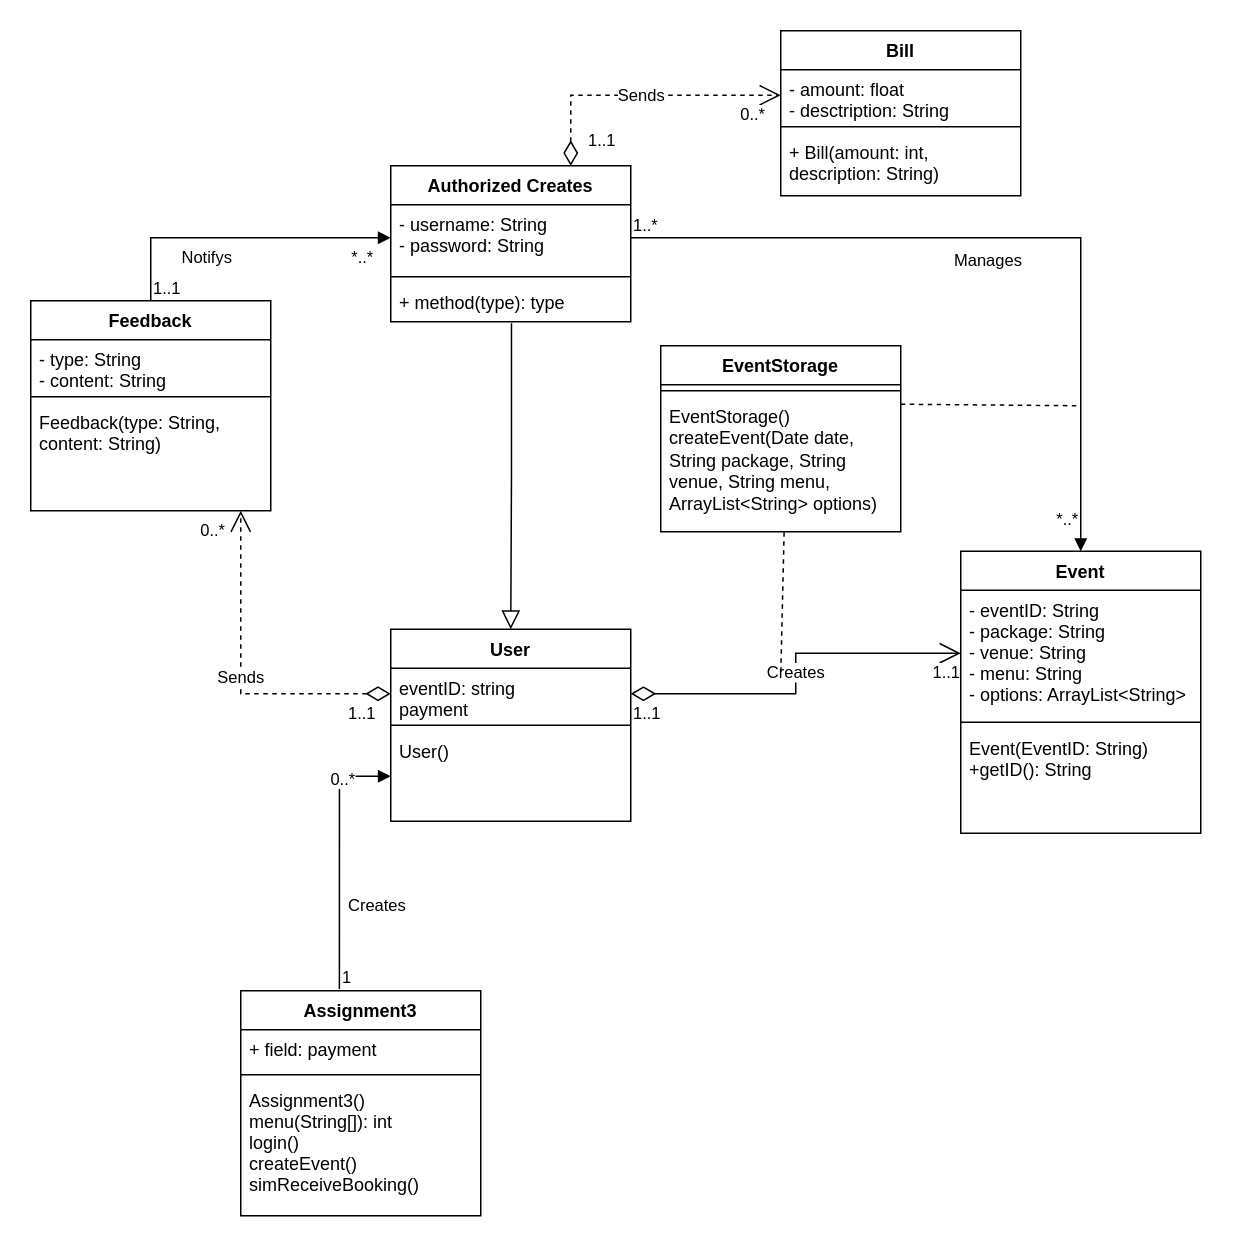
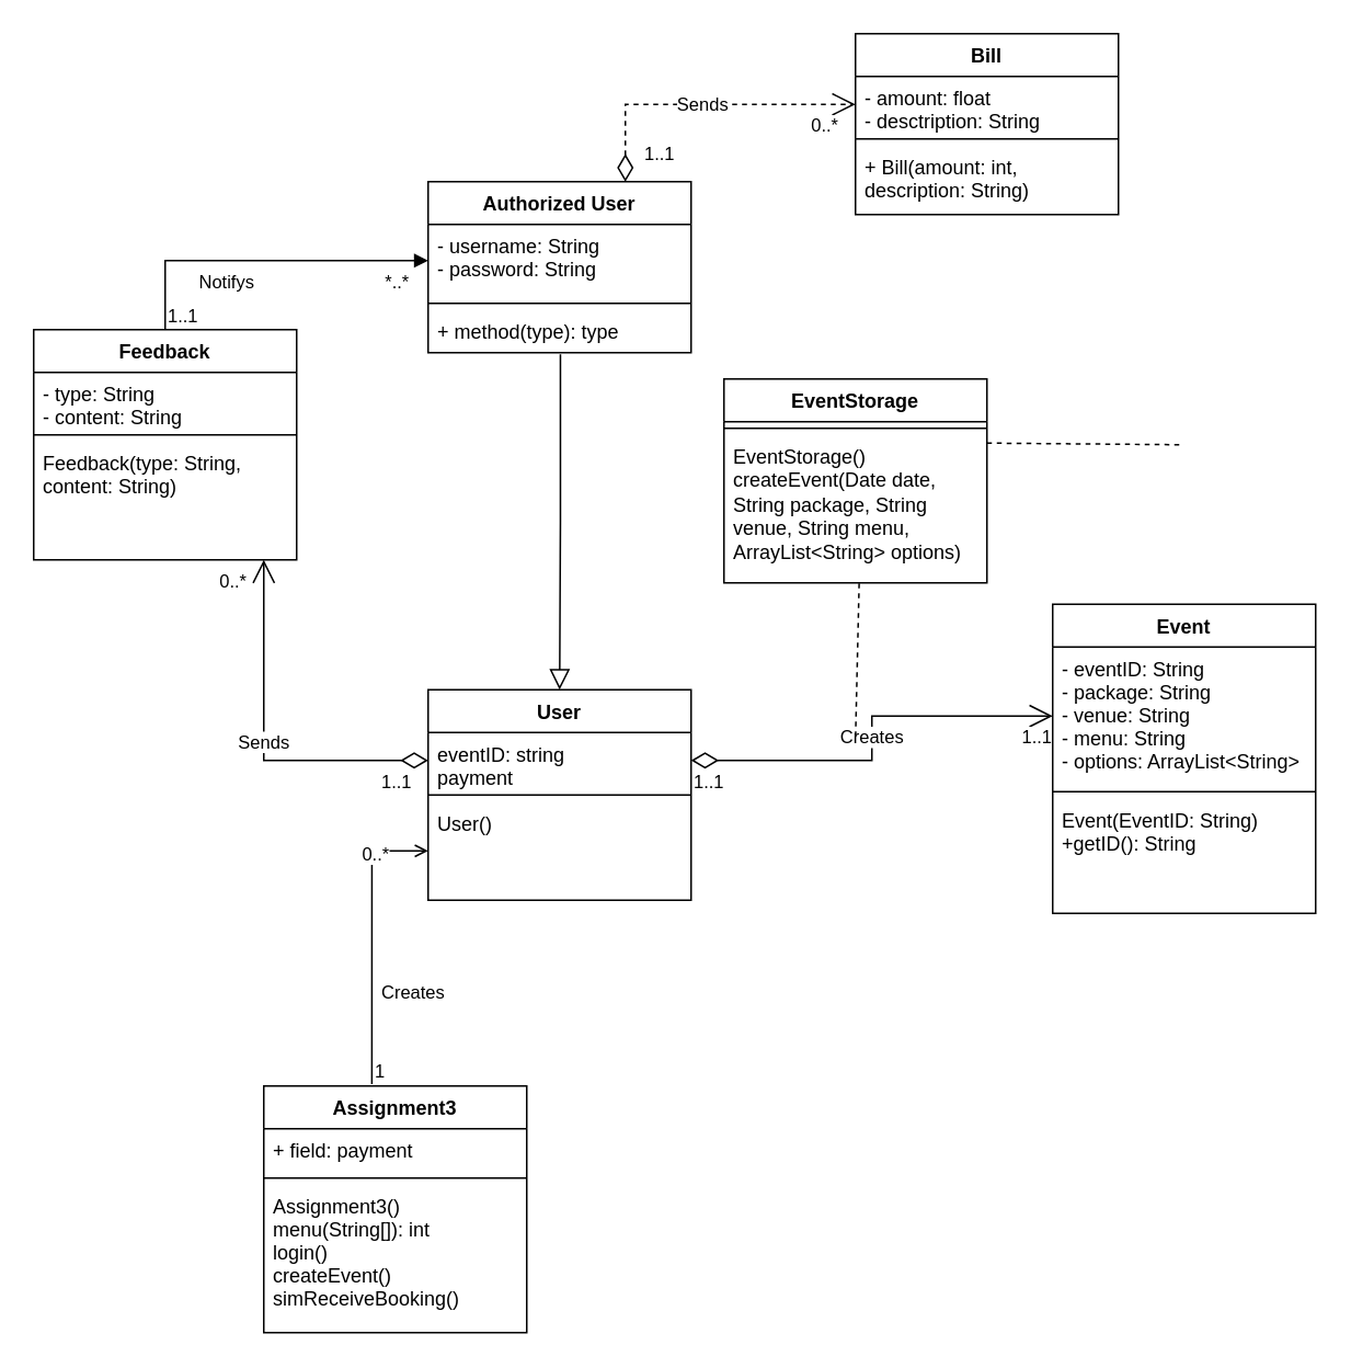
- <mxCell id="6" value="Authorized Creates" style="swimlane;fontStyle=1;align=center;verticalAlign=top;childLayout=stackLayout;horizontal=1;startSize=26;horizontalStack=0;resizeParent=1;resizeParentMax=0;resizeLast=0;collapsible=1;marginBottom=0;" parent="1" vertex="1"><mxGeometry x="260" y="110" width="160" height="104" as="geometry" /></mxCell>
+ <mxCell id="6" value="Authorized User" style="swimlane;fontStyle=1;align=center;verticalAlign=top;childLayout=stackLayout;horizontal=1;startSize=26;horizontalStack=0;resizeParent=1;resizeParentMax=0;resizeLast=0;collapsible=1;marginBottom=0;" parent="1" vertex="1"><mxGeometry x="260" y="110" width="160" height="104" as="geometry" /></mxCell>
- <mxCell id="18" value="Manages" style="endArrow=block;endFill=1;html=1;edgeStyle=orthogonalEdgeStyle;align=left;verticalAlign=top;rounded=0;exitX=1;exitY=0.5;exitDx=0;exitDy=0;entryX=0.5;entryY=0;entryDx=0;entryDy=0;" parent="1" source="7" target="10" edge="1"><mxGeometry x="-0.159" y="-2" relative="1" as="geometry"><mxPoint x="520" y="250" as="sourcePoint" /><mxPoint x="680" y="250" as="targetPoint" /><mxPoint as="offset" /></mxGeometry></mxCell>
- <mxCell id="19" value="1..*" style="edgeLabel;resizable=0;html=1;align=left;verticalAlign=bottom;" parent="18" connectable="0" vertex="1"><mxGeometry x="-1" relative="1" as="geometry" /></mxCell>
- <mxCell id="20" value="*..*" style="edgeLabel;html=1;align=center;verticalAlign=middle;resizable=0;points=[];" parent="18" vertex="1" connectable="0"><mxGeometry x="0.952" relative="1" as="geometry"><mxPoint x="-10" y="-10" as="offset" /></mxGeometry></mxCell>
- <mxCell id="25" value="Sends" style="endArrow=open;html=1;endSize=12;startArrow=diamondThin;startSize=14;startFill=0;edgeStyle=orthogonalEdgeStyle;rounded=0;exitX=0;exitY=0.5;exitDx=0;exitDy=0;entryX=0.875;entryY=1;entryDx=0;entryDy=0;entryPerimeter=0;dashed=1;" parent="1" source="3" target="24" edge="1"><mxGeometry relative="1" as="geometry"><mxPoint x="60" y="400" as="sourcePoint" /><mxPoint x="90" y="360" as="targetPoint" /></mxGeometry></mxCell>
+ <mxCell id="25" value="Sends" style="endArrow=open;html=1;endSize=12;startArrow=diamondThin;startSize=14;startFill=0;edgeStyle=orthogonalEdgeStyle;rounded=0;exitX=0;exitY=0.5;exitDx=0;exitDy=0;entryX=0.875;entryY=1;entryDx=0;entryDy=0;entryPerimeter=0;" parent="1" source="3" target="24" edge="1"><mxGeometry relative="1" as="geometry"><mxPoint x="60" y="400" as="sourcePoint" /><mxPoint x="90" y="360" as="targetPoint" /></mxGeometry></mxCell>
- <mxCell id="47" value="Creates" style="endArrow=block;endFill=1;html=1;edgeStyle=orthogonalEdgeStyle;align=left;verticalAlign=top;rounded=0;exitX=0.411;exitY=-0.008;exitDx=0;exitDy=0;exitPerimeter=0;entryX=0;entryY=0.5;entryDx=0;entryDy=0;" edge="1" parent="1" source="43" target="5"><mxGeometry x="-0.215" y="-4" relative="1" as="geometry"><mxPoint x="240" y="580" as="sourcePoint" /><mxPoint x="400" y="580" as="targetPoint" /><mxPoint as="offset" /></mxGeometry></mxCell>
+ <mxCell id="47" value="Creates" style="endArrow=open;endFill=1;html=1;edgeStyle=orthogonalEdgeStyle;align=left;verticalAlign=top;rounded=0;exitX=0.411;exitY=-0.008;exitDx=0;exitDy=0;exitPerimeter=0;entryX=0;entryY=0.5;entryDx=0;entryDy=0;" edge="1" parent="1" source="43" target="5"><mxGeometry x="-0.215" y="-4" relative="1" as="geometry"><mxPoint x="240" y="580" as="sourcePoint" /><mxPoint x="400" y="580" as="targetPoint" /><mxPoint as="offset" /></mxGeometry></mxCell>
